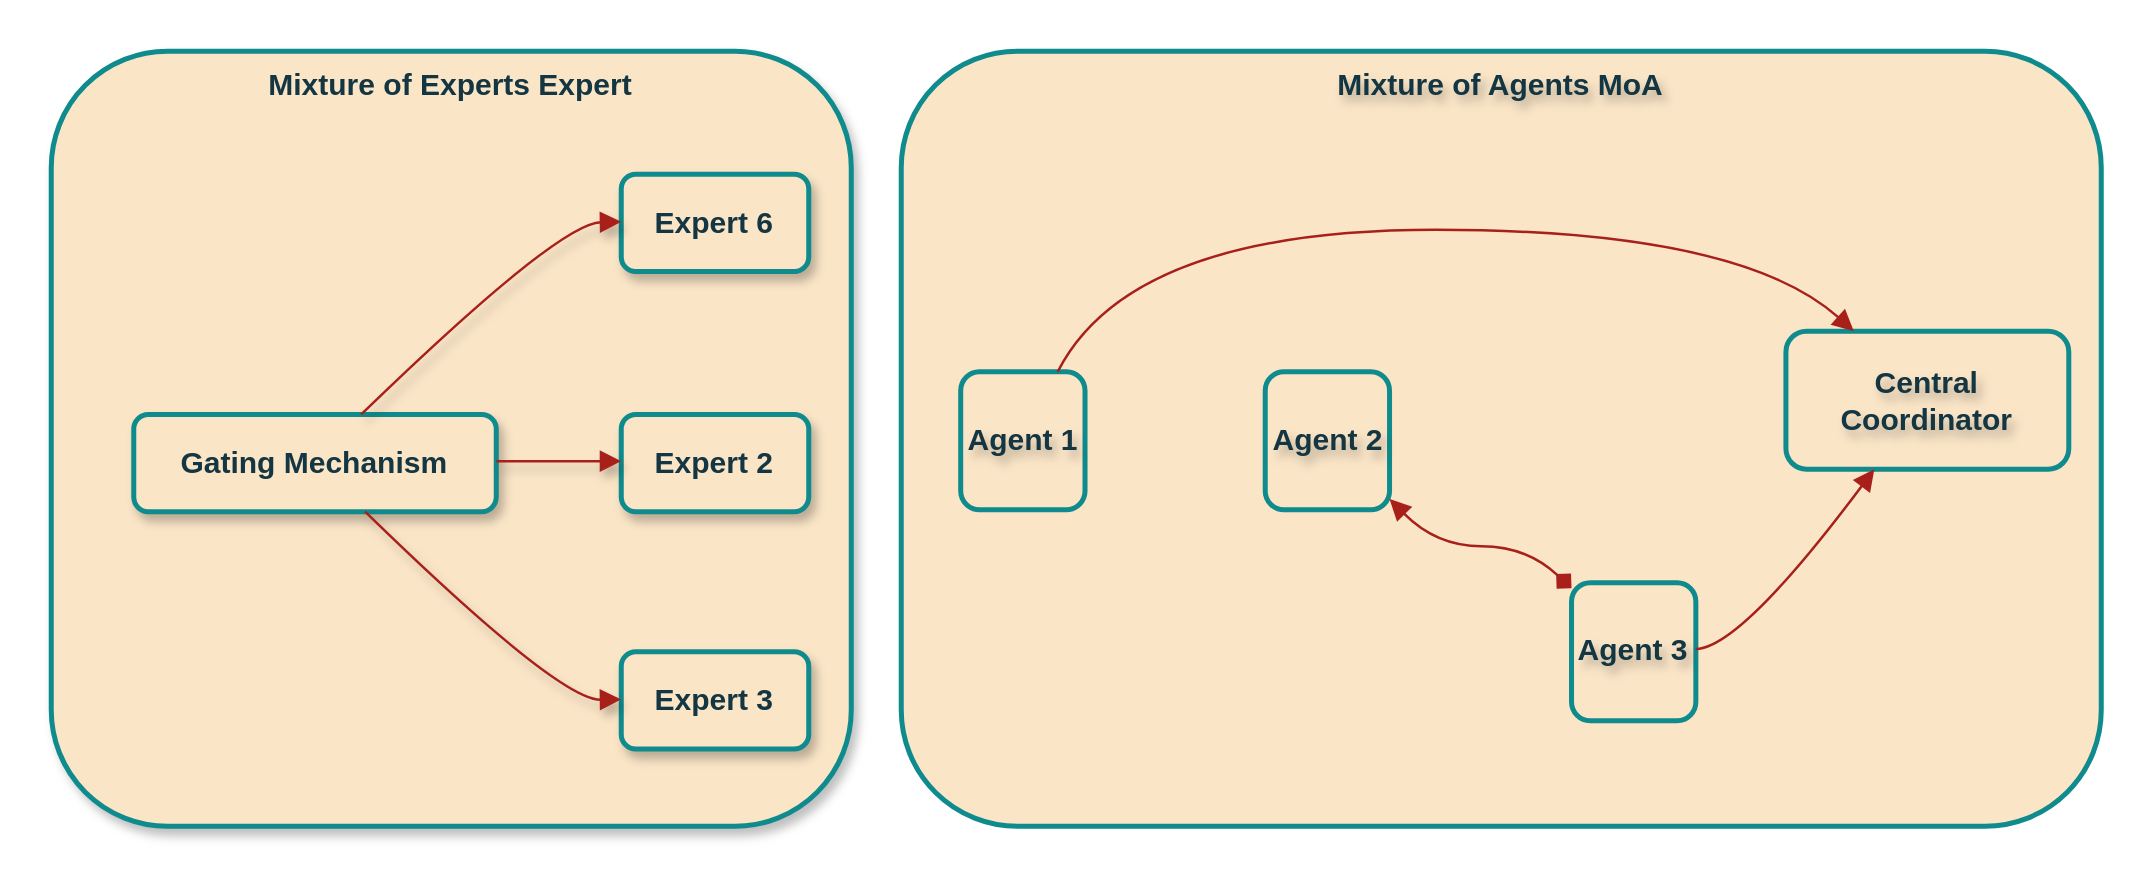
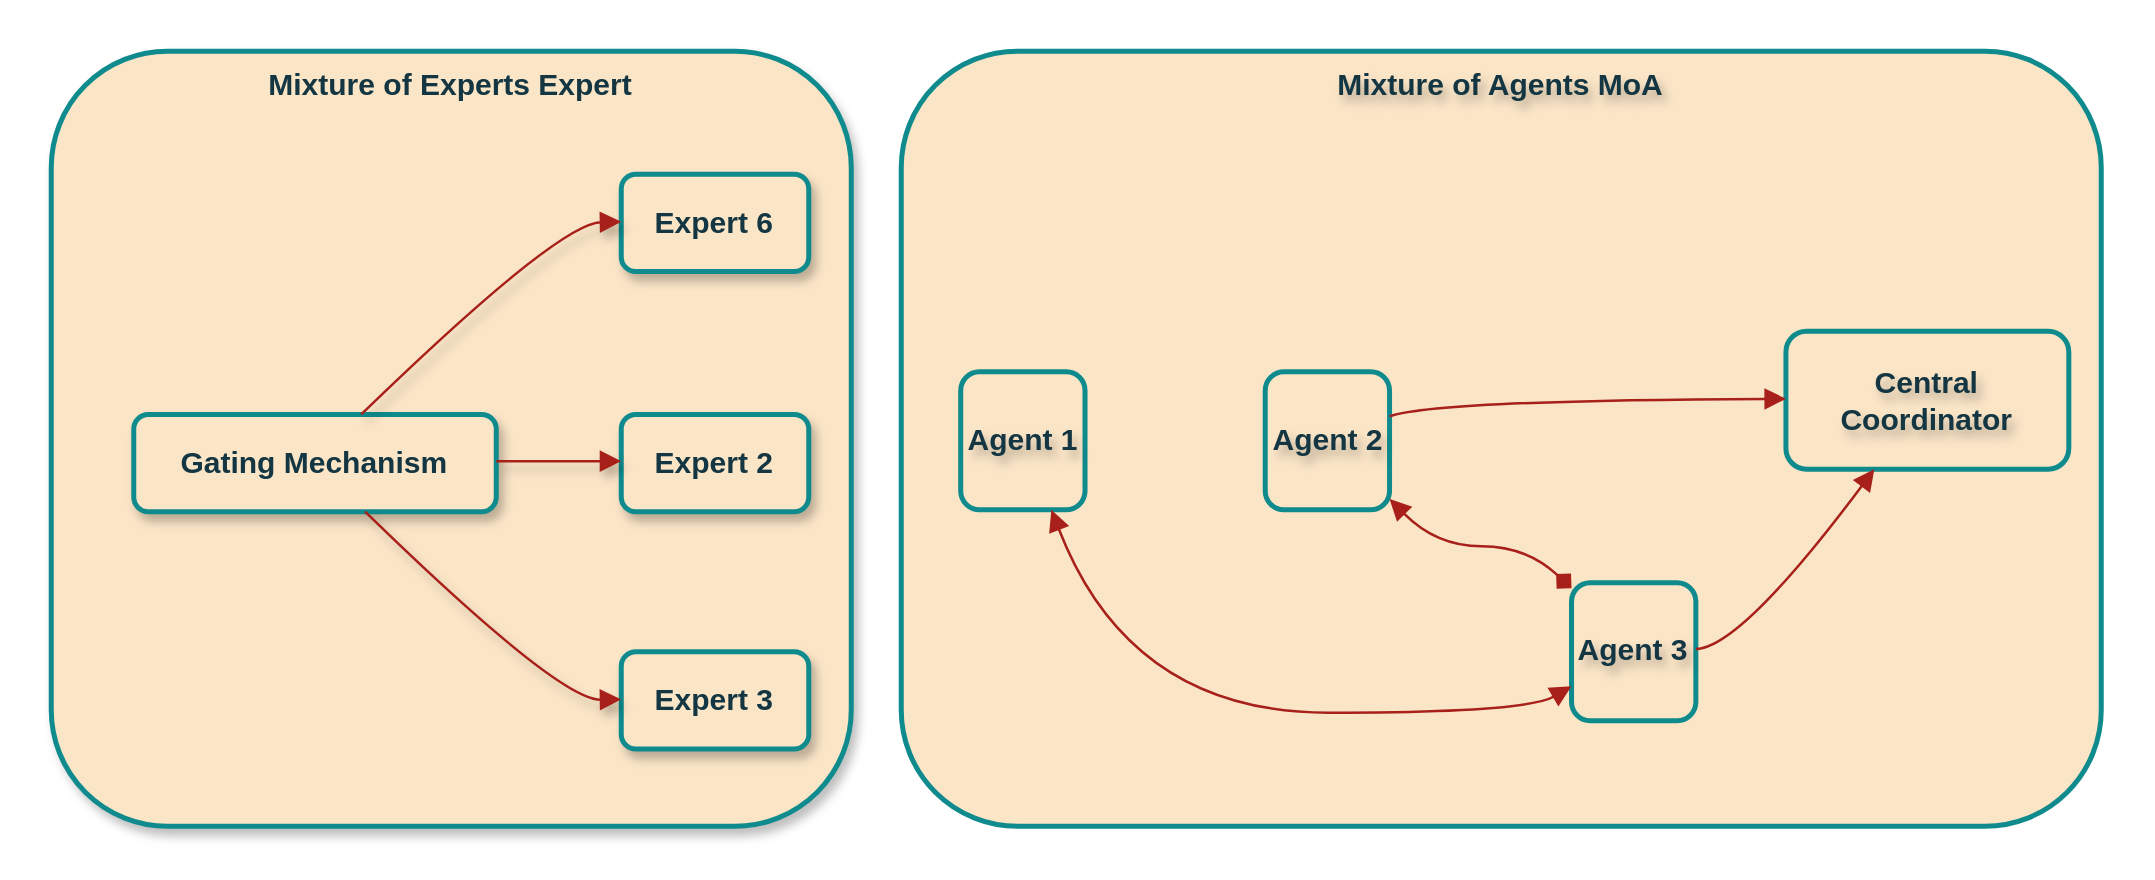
- <mxCell id="17" value="" style="curved=1;startArrow=none;endArrow=block;exitX=0.78;exitY=0;entryX=0.24;entryY=0;rounded=1;hachureGap=4;fontFamily=Helvetica;textShadow=1;fontStyle=1;labelBackgroundColor=none;strokeColor=#A8201A;fontColor=default;" edge="1" parent="10" source="11" target="14"><mxGeometry relative="1" as="geometry"><Array as="points"><mxPoint x="91.532" y="71.414" /><mxPoint x="335.856" y="71.414" /></Array></mxGeometry></mxCell>
+ <mxCell id="18" value="" style="curved=1;startArrow=none;endArrow=block;exitX=1.01;exitY=0.32;entryX=0;entryY=0.49;rounded=1;hachureGap=4;fontFamily=Helvetica;textShadow=1;fontStyle=1;labelBackgroundColor=none;strokeColor=#A8201A;fontColor=default;" edge="1" parent="10" source="12" target="14"><mxGeometry relative="1" as="geometry"><Array as="points"><mxPoint x="214.054" y="139.581" /></Array></mxGeometry></mxCell>
+ <mxCell id="16" value="" style="curved=1;startArrow=block;endArrow=block;exitX=0;exitY=0.75;entryX=0.72;entryY=0.98;rounded=1;hachureGap=4;fontFamily=Helvetica;textShadow=1;fontStyle=1;labelBackgroundColor=none;strokeColor=#A8201A;fontColor=default;" edge="1" parent="10" source="13" target="11"><mxGeometry relative="1" as="geometry"><Array as="points"><mxPoint x="250.09" y="264.555" /><mxPoint x="91.532" y="264.555" /></Array></mxGeometry></mxCell>
